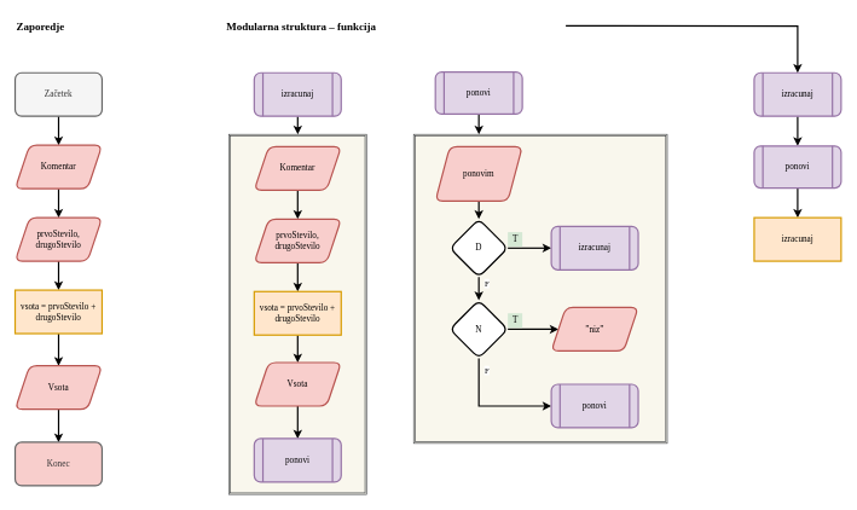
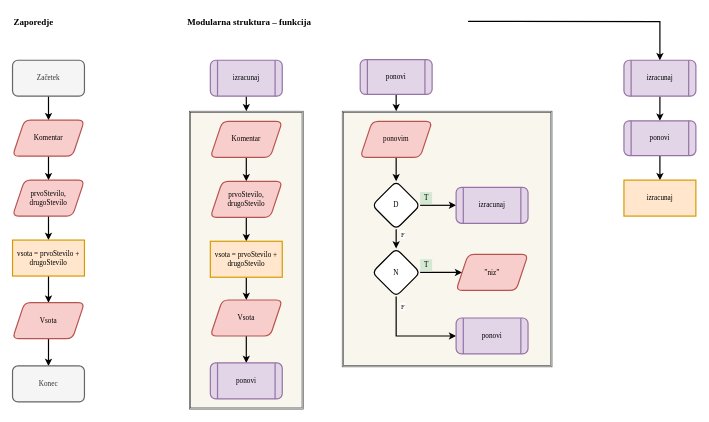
- <mxCell id="29" value="ponovim" style="shape=parallelogram;perimeter=parallelogramPerimeter;whiteSpace=wrap;html=1;fixedSize=1;strokeWidth=2;fontFamily=Georgia;fillColor=#f8cecc;strokeColor=#b85450;rounded=1;" parent="1" vertex="1"><mxGeometry x="600" y="202" width="120" height="75" as="geometry" /></mxCell>
+ <mxCell id="29" value="ponovim" style="shape=parallelogram;perimeter=parallelogramPerimeter;whiteSpace=wrap;html=1;fixedSize=1;strokeWidth=2;fontFamily=Georgia;fillColor=#f8cecc;strokeColor=#b85450;rounded=1;" parent="1" vertex="1"><mxGeometry x="600" y="202" width="120" height="60" as="geometry" /></mxCell>
- <mxCell id="14" value="Konec" style="rounded=1;whiteSpace=wrap;html=1;fontFamily=Georgia;strokeWidth=2;fillColor=#f8cecc;strokeColor=#666666;fontColor=#333333;" parent="1" vertex="1"><mxGeometry x="20" y="610" width="120" height="60" as="geometry" /></mxCell>
+ <mxCell id="14" value="Konec" style="rounded=1;whiteSpace=wrap;html=1;fontFamily=Georgia;strokeWidth=2;fillColor=#f5f5f5;strokeColor=#666666;fontColor=#333333;" parent="1" vertex="1"><mxGeometry x="20" y="610" width="120" height="60" as="geometry" /></mxCell>
